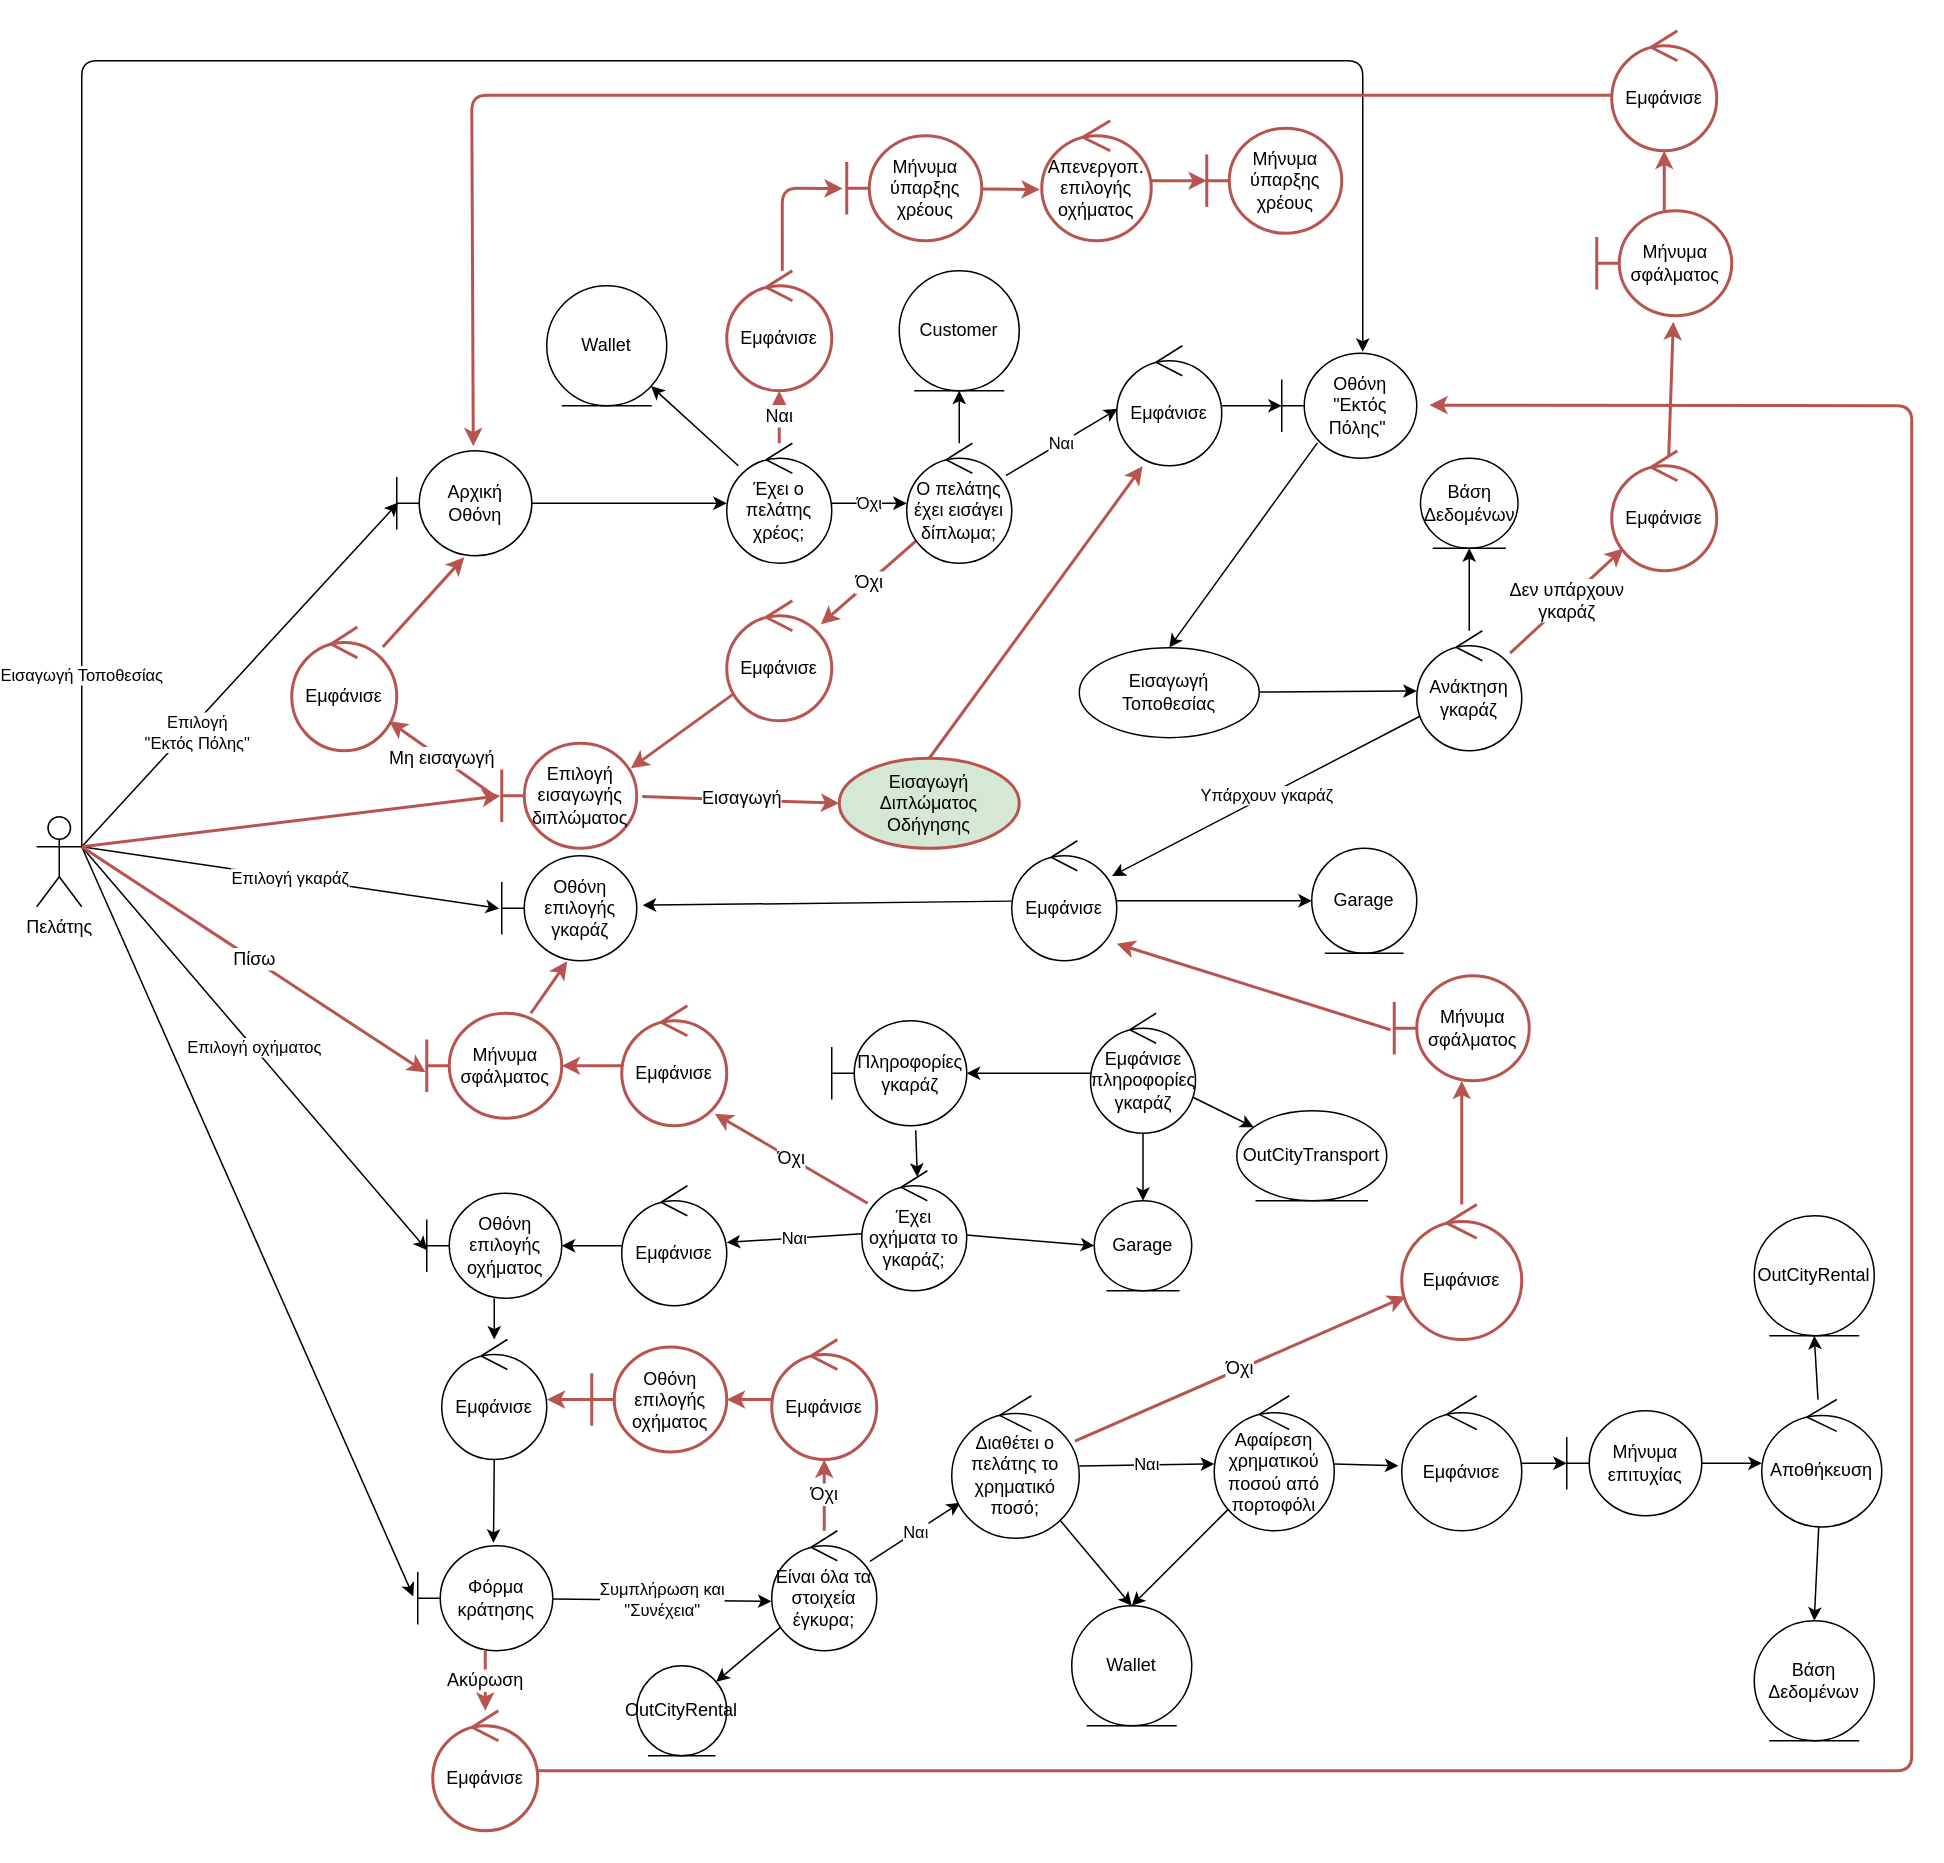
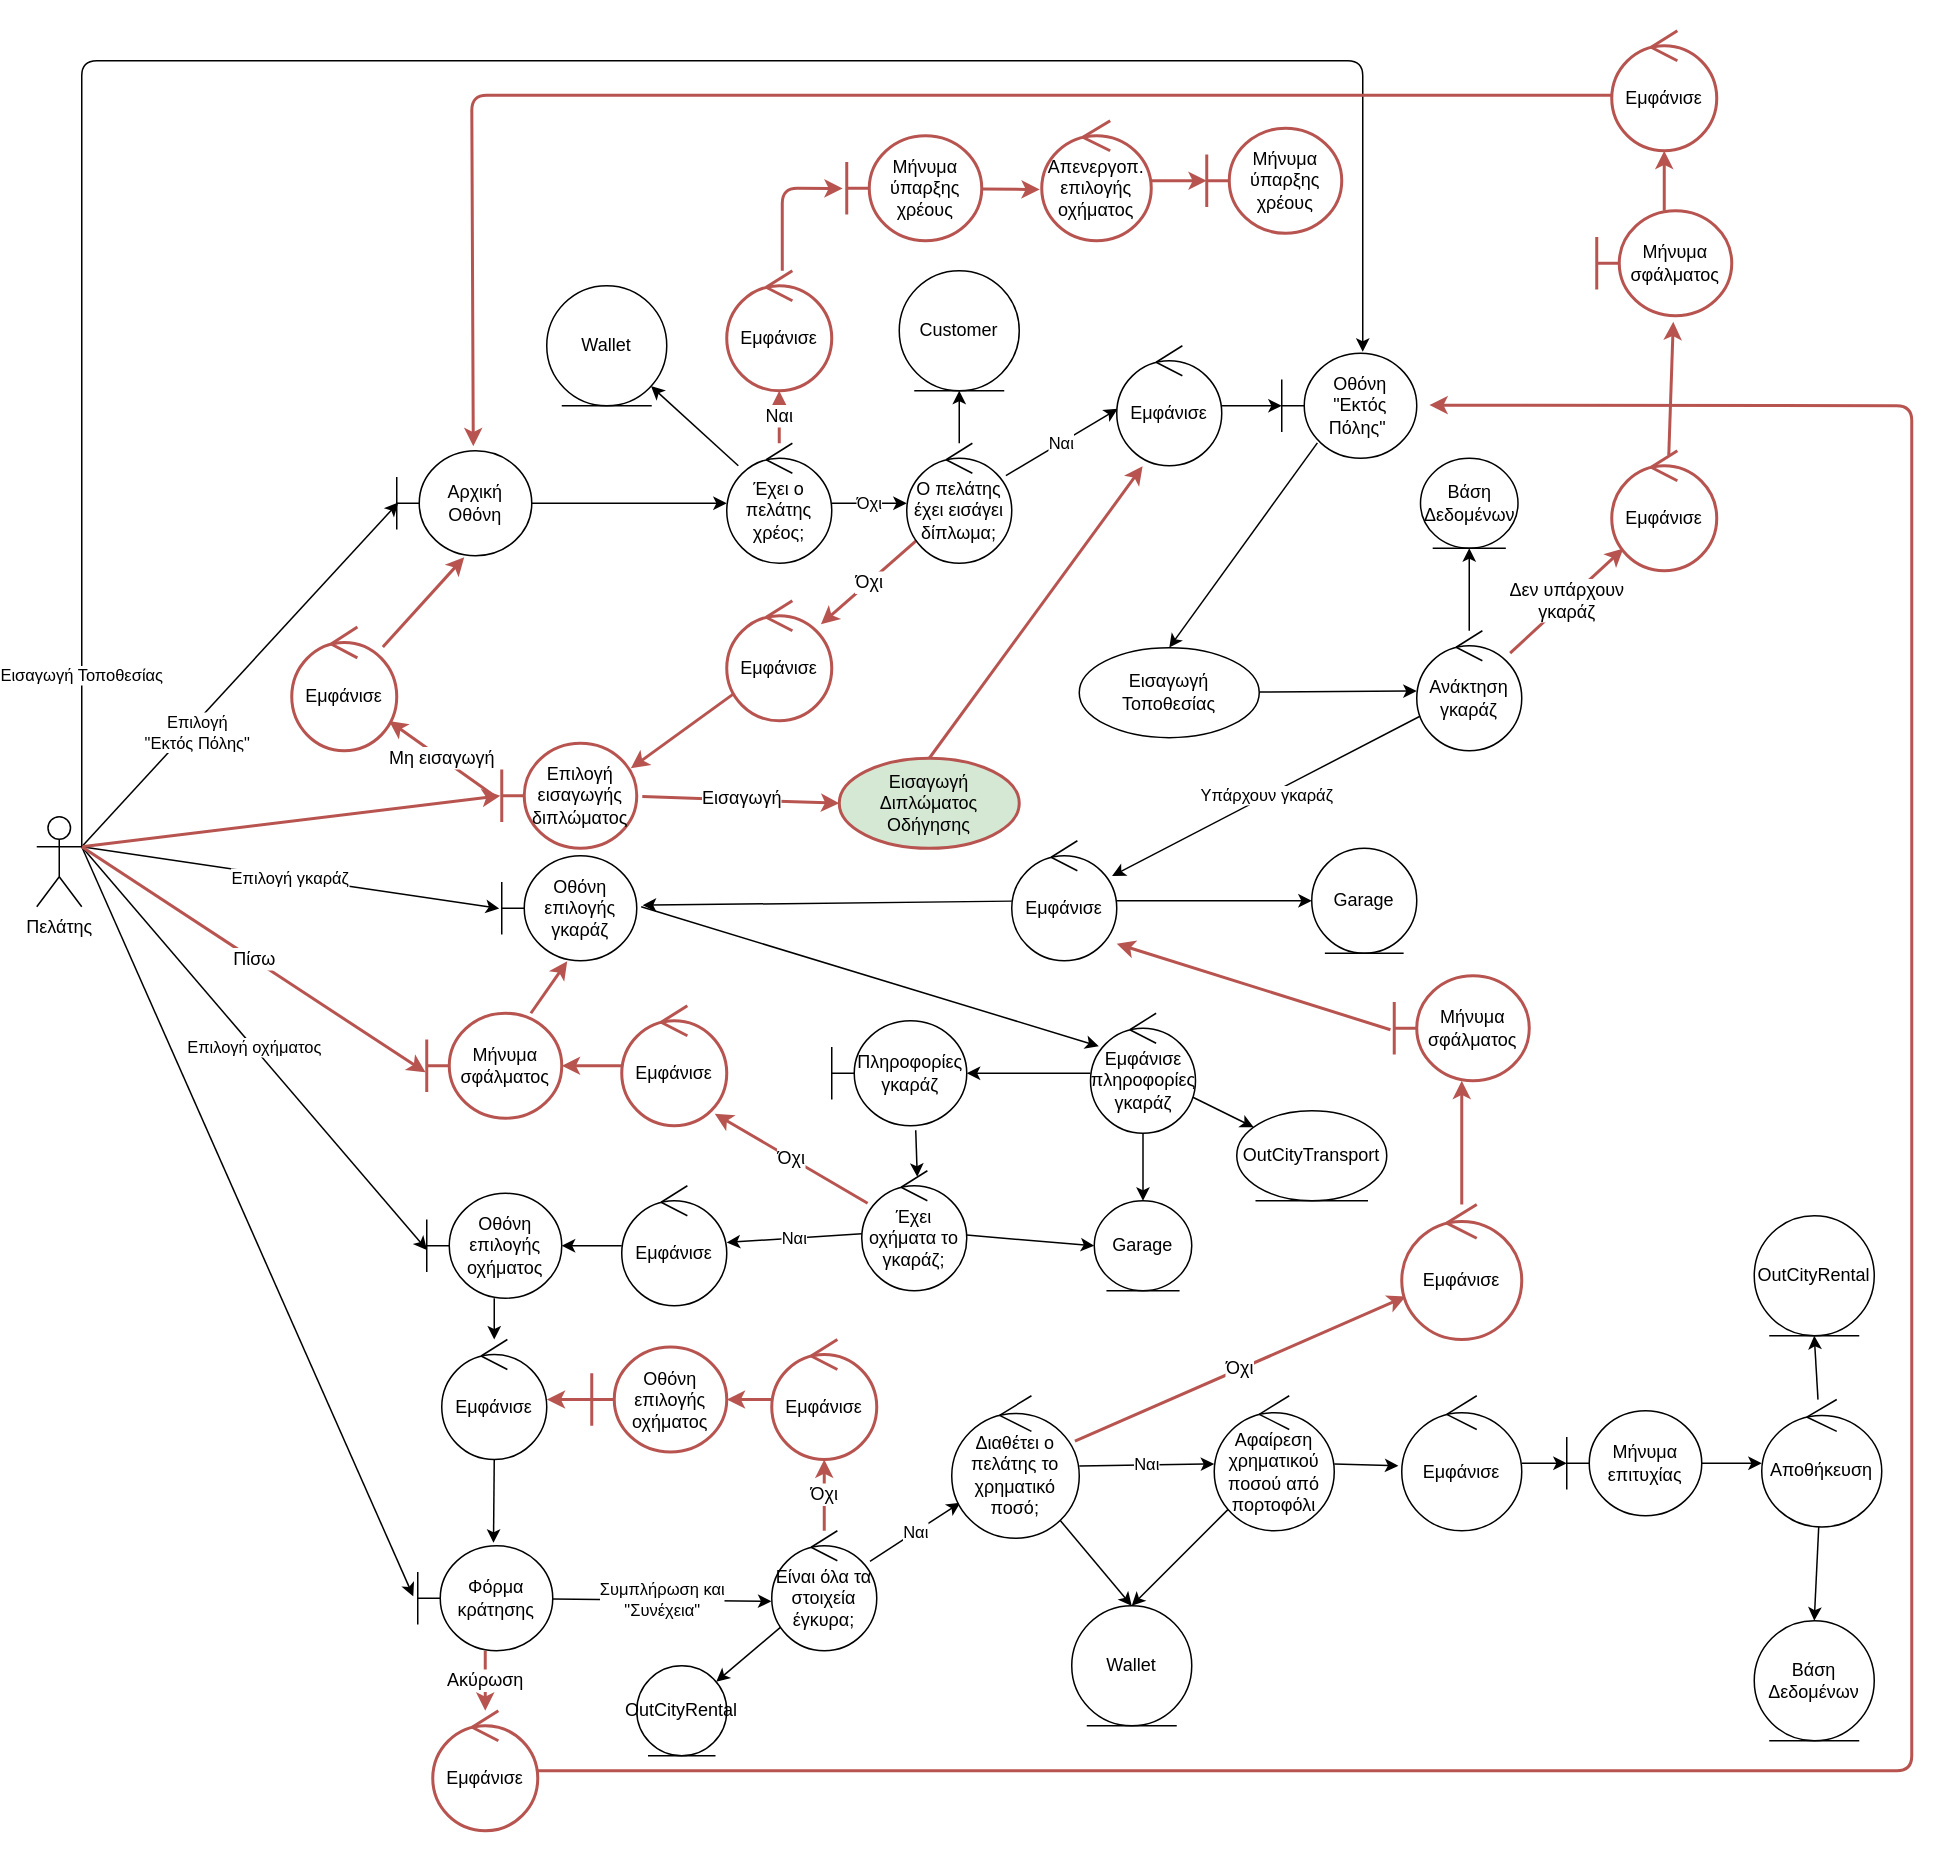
+ <mxCell id="32" style="edgeStyle=none;html=1;exitX=1.033;exitY=0.486;exitDx=0;exitDy=0;exitPerimeter=0;entryX=0.079;entryY=0.275;entryDx=0;entryDy=0;entryPerimeter=0;" parent="1" source="33" target="37" edge="1"><mxGeometry relative="1" as="geometry" /></mxCell>
